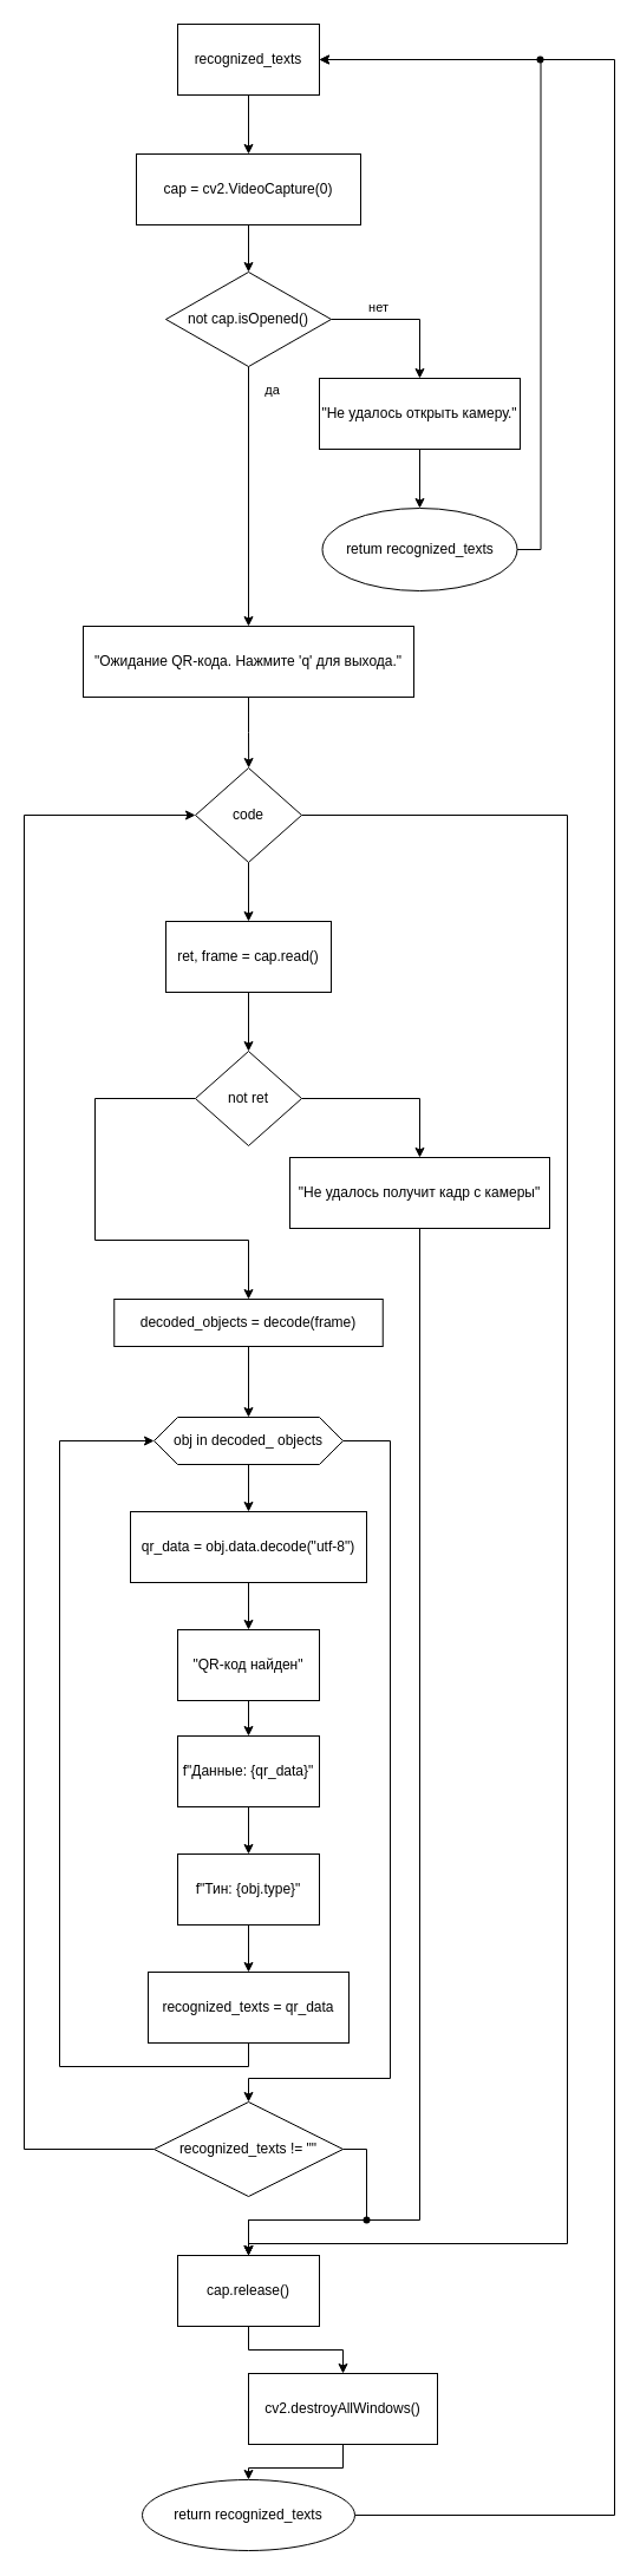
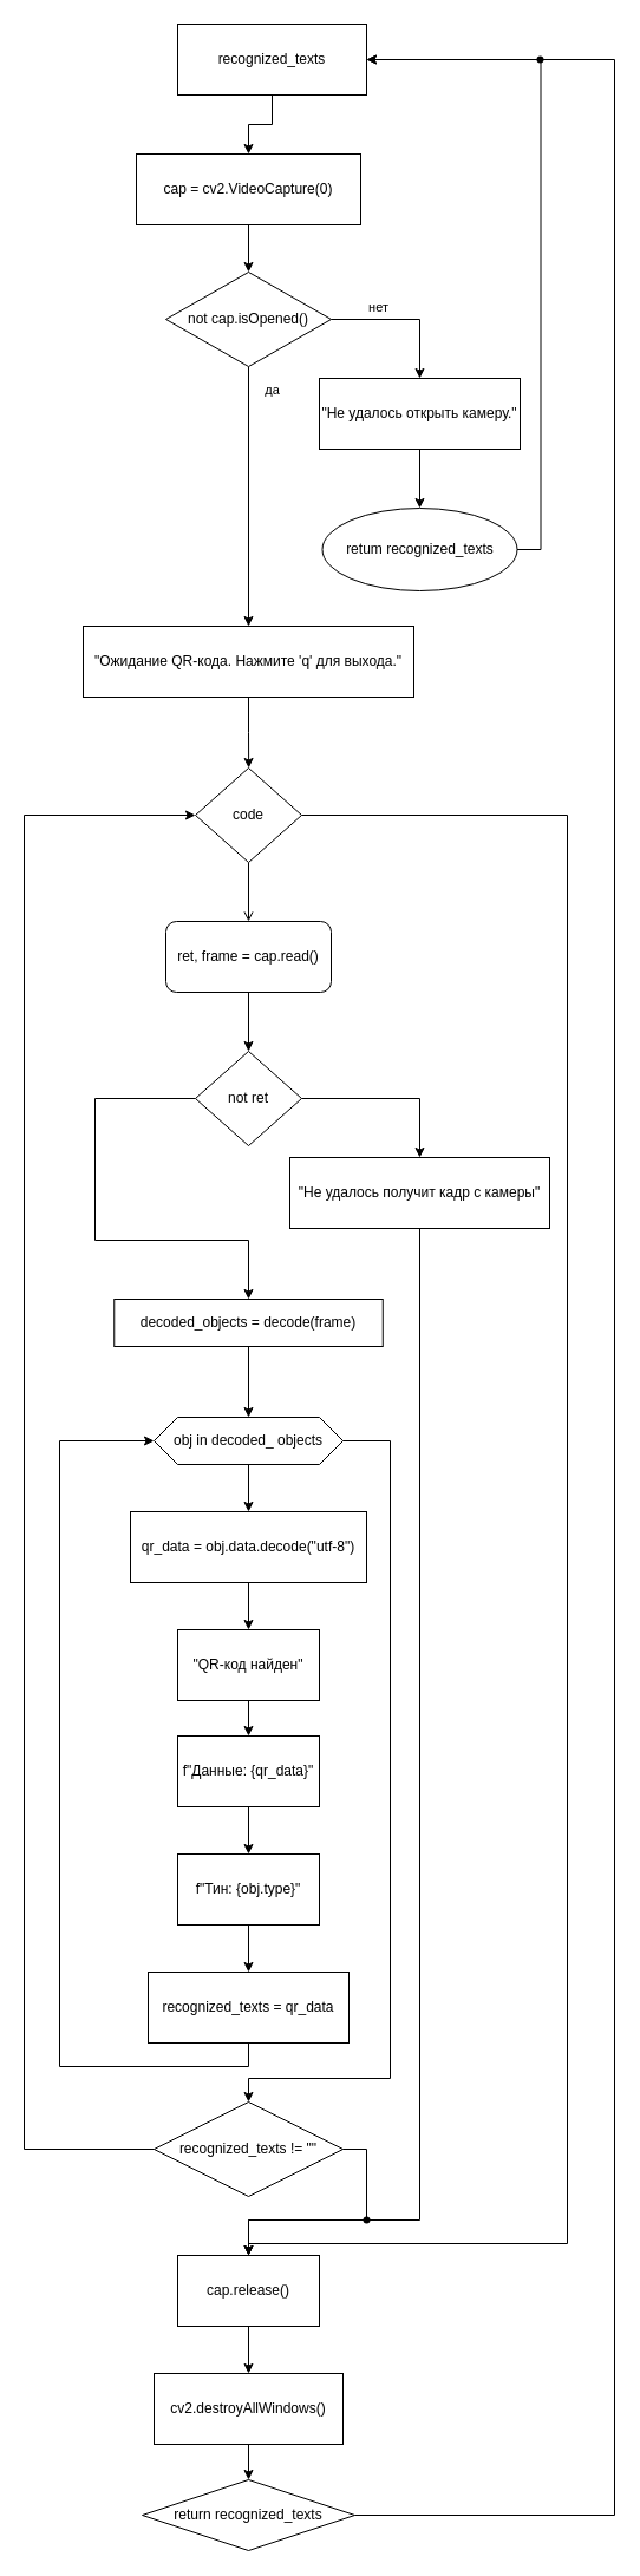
- <mxCell id="3" value="recognized_texts" style="rounded=0;whiteSpace=wrap;html=1;" vertex="1" parent="1"><mxGeometry x="150" y="20" width="120" height="60" as="geometry" /></mxCell>
+ <mxCell id="3" value="recognized_texts" style="rounded=0;whiteSpace=wrap;html=1;" vertex="1" parent="1"><mxGeometry x="150" y="20" width="160" height="60" as="geometry" /></mxCell>
- <mxCell id="15" style="edgeStyle=orthogonalEdgeStyle;rounded=0;orthogonalLoop=1;jettySize=auto;html=1;exitX=0.5;exitY=1;exitDx=0;exitDy=0;" edge="1" parent="1" source="17" target="19"><mxGeometry relative="1" as="geometry"><mxPoint x="209.588" y="780" as="targetPoint" /></mxGeometry></mxCell>
+ <mxCell id="15" style="edgeStyle=orthogonalEdgeStyle;rounded=0;orthogonalLoop=1;jettySize=auto;html=1;exitX=0.5;exitY=1;exitDx=0;exitDy=0;endArrow=open;" edge="1" parent="1" source="17" target="19"><mxGeometry relative="1" as="geometry"><mxPoint x="209.588" y="780" as="targetPoint" /></mxGeometry></mxCell>
- <mxCell id="19" value="ret, frame = cap.read()" style="rounded=0;whiteSpace=wrap;html=1;" vertex="1" parent="1"><mxGeometry x="140" y="780" width="140" height="60" as="geometry" /></mxCell>
+ <mxCell id="19" value="ret, frame = cap.read()" style="whiteSpace=wrap;html=1;rounded=1;" vertex="1" parent="1"><mxGeometry x="140" y="780" width="140" height="60" as="geometry" /></mxCell>
- <mxCell id="46" value="cv2.destroyAllWindows()" style="rounded=0;whiteSpace=wrap;html=1;" vertex="1" parent="1"><mxGeometry x="210" y="2010" width="160" height="60" as="geometry" /></mxCell>
+ <mxCell id="46" value="cv2.destroyAllWindows()" style="rounded=0;whiteSpace=wrap;html=1;" vertex="1" parent="1"><mxGeometry x="130" y="2010" width="160" height="60" as="geometry" /></mxCell>
- <mxCell id="48" value="return recognized_texts" style="ellipse;whiteSpace=wrap;html=1;" vertex="1" parent="1"><mxGeometry x="120" y="2100" width="180" height="60" as="geometry" /></mxCell>
+ <mxCell id="48" value="return recognized_texts" style="rhombus;whiteSpace=wrap;html=1;" vertex="1" parent="1"><mxGeometry x="120" y="2100" width="180" height="60" as="geometry" /></mxCell>
